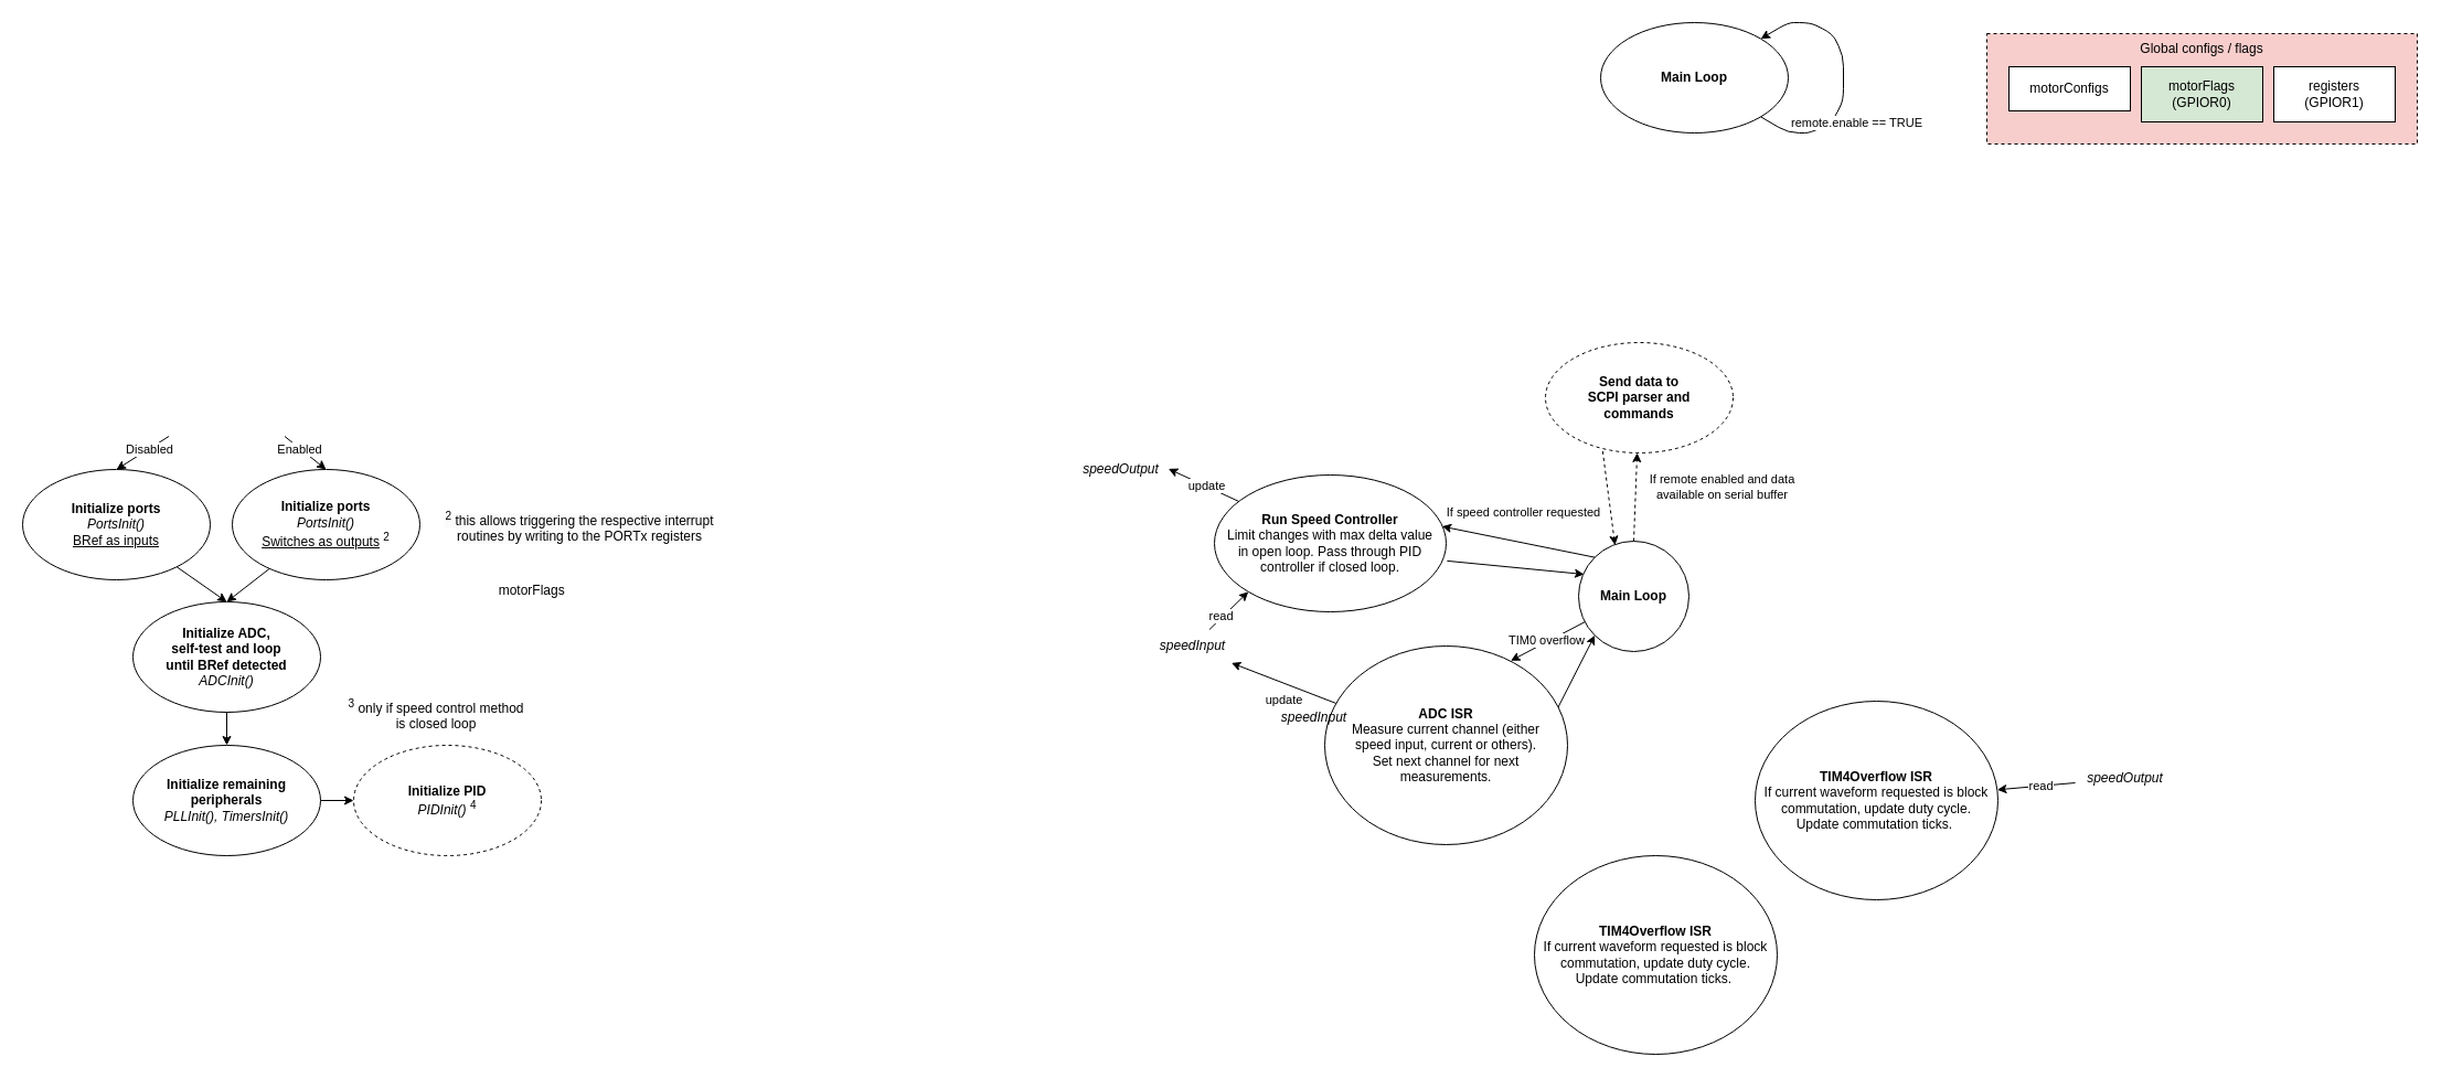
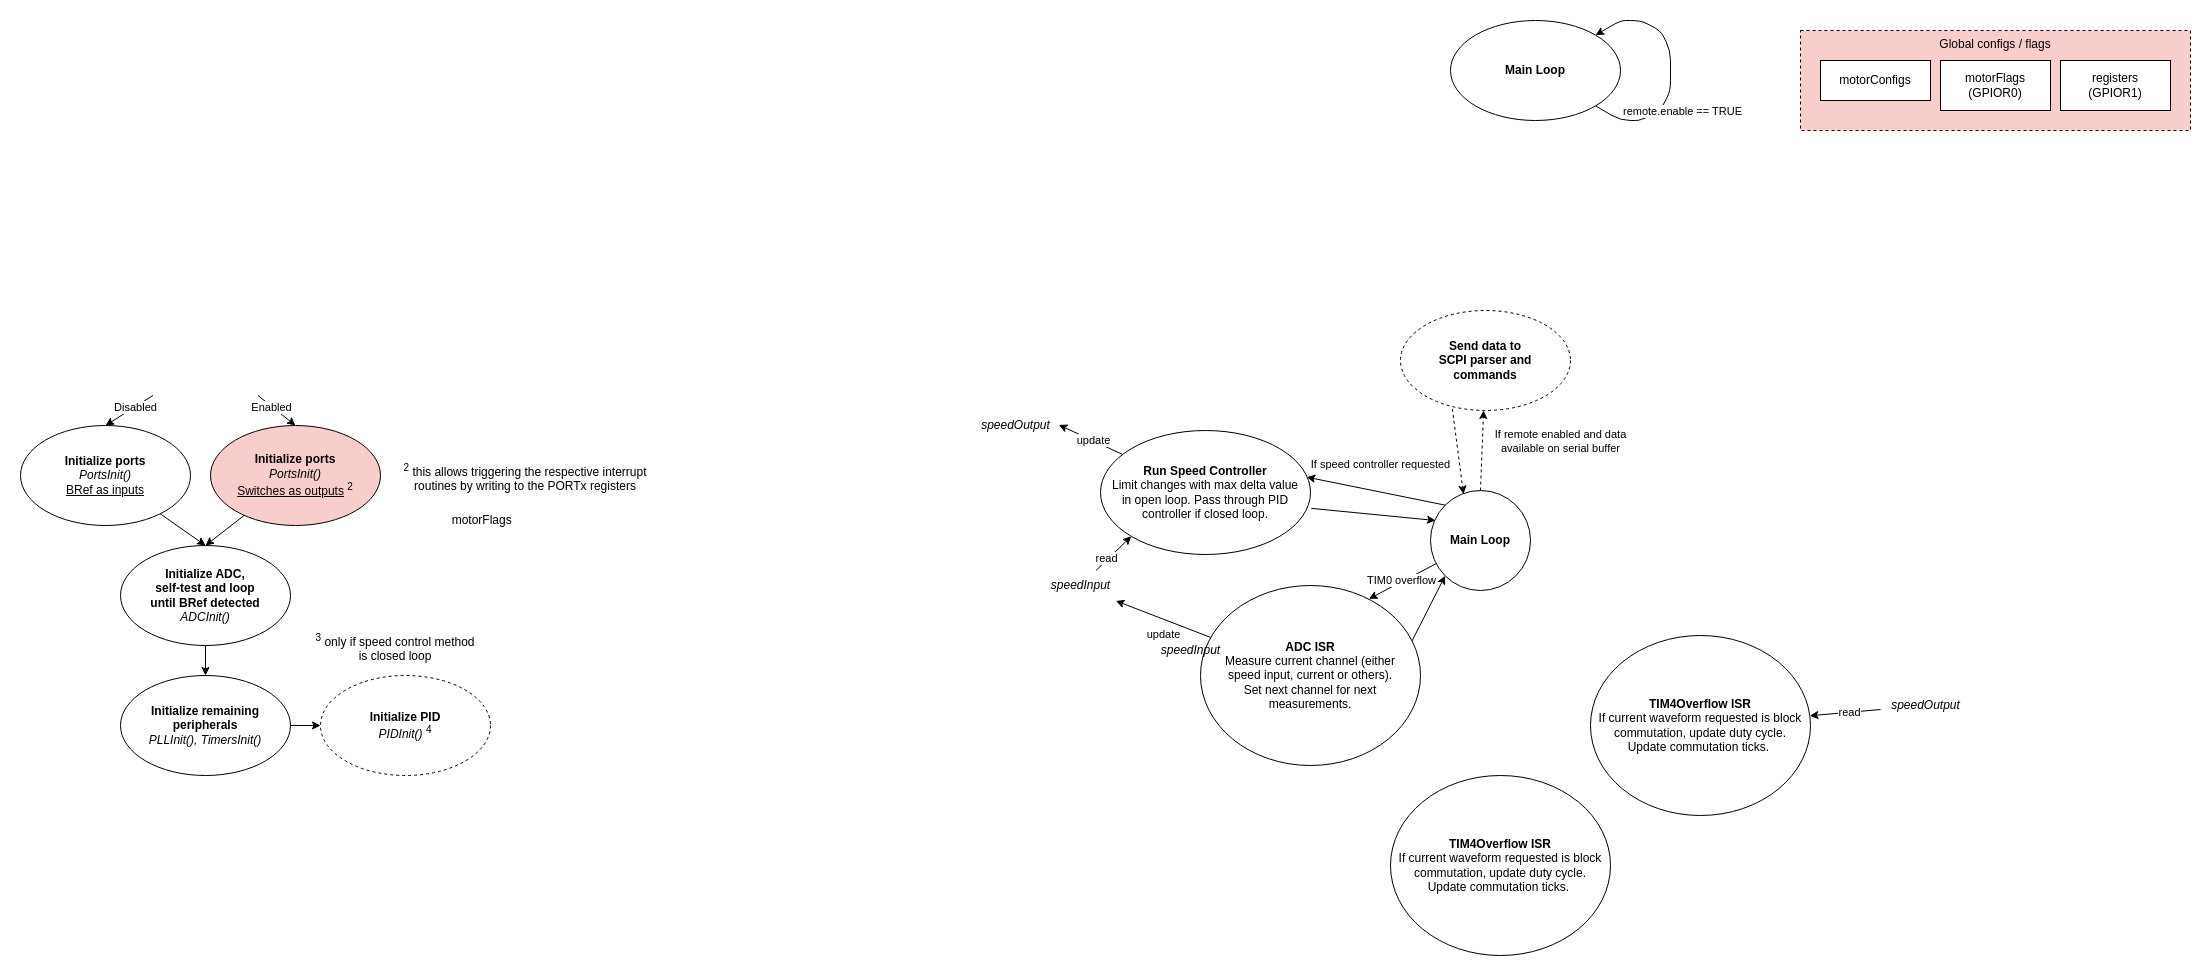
- <mxCell id="8" value="motorFlags&lt;br&gt;(GPIOR0)" style="rounded=0;whiteSpace=wrap;html=1;fillColor=#d5e8d4;" parent="5" vertex="1"><mxGeometry x="140" y="20" width="110" height="50" as="geometry" /></mxCell>
+ <mxCell id="8" value="motorFlags&lt;br&gt;(GPIOR0)" style="rounded=0;whiteSpace=wrap;html=1;" parent="5" vertex="1"><mxGeometry x="140" y="20" width="110" height="50" as="geometry" /></mxCell>
- <mxCell id="17" value="&lt;b&gt;Initialize ports&lt;br&gt;&lt;/b&gt;&lt;span style=&quot;background-color: initial;&quot;&gt;&lt;i&gt;PortsInit()&lt;/i&gt;&lt;br&gt;&lt;u style=&quot;&quot;&gt;Switches as outputs&lt;/u&gt;&amp;nbsp;&lt;sup&gt;2&lt;/sup&gt;&lt;br&gt;&lt;/span&gt;" style="ellipse;whiteSpace=wrap;html=1;" parent="1" vertex="1"><mxGeometry x="210" y="425" width="170" height="100" as="geometry" /></mxCell>
+ <mxCell id="17" value="&lt;b&gt;Initialize ports&lt;br&gt;&lt;/b&gt;&lt;span style=&quot;background-color: initial;&quot;&gt;&lt;i&gt;PortsInit()&lt;/i&gt;&lt;br&gt;&lt;u style=&quot;&quot;&gt;Switches as outputs&lt;/u&gt;&amp;nbsp;&lt;sup&gt;2&lt;/sup&gt;&lt;br&gt;&lt;/span&gt;" style="ellipse;whiteSpace=wrap;html=1;fillColor=#f8cecc;" parent="1" vertex="1"><mxGeometry x="210" y="425" width="170" height="100" as="geometry" /></mxCell>
- <mxCell id="20" value="&amp;nbsp;motorFlags" style="text;html=1;strokeColor=none;fillColor=none;align=center;verticalAlign=middle;whiteSpace=wrap;rounded=0;spacingLeft=8;spacing=8;spacingRight=8;" parent="1" vertex="1"><mxGeometry x="440" y="520" width="80" height="30" as="geometry" /></mxCell>
+ <mxCell id="20" value="&amp;nbsp;motorFlags" style="text;html=1;strokeColor=none;fillColor=none;align=center;verticalAlign=middle;whiteSpace=wrap;rounded=0;spacingLeft=8;spacing=8;spacingRight=8;" parent="1" vertex="1"><mxGeometry x="440" y="505" width="80" height="30" as="geometry" /></mxCell>
